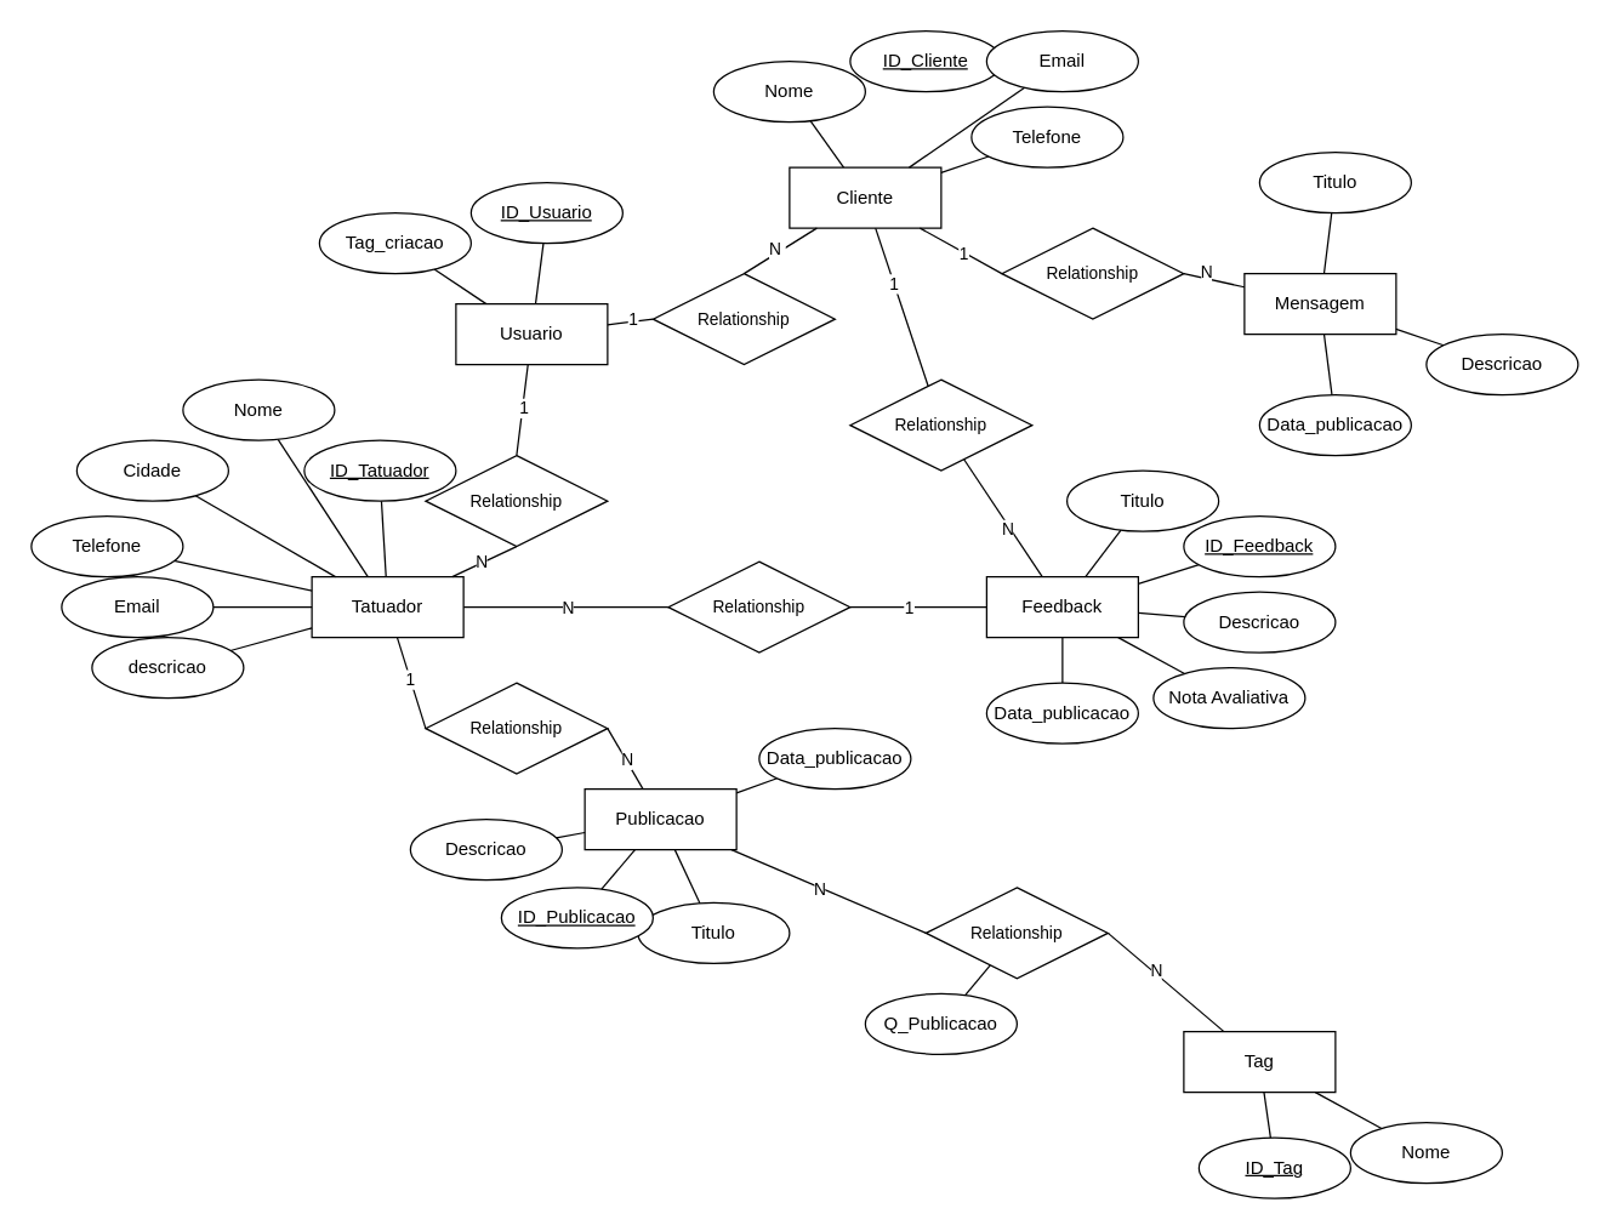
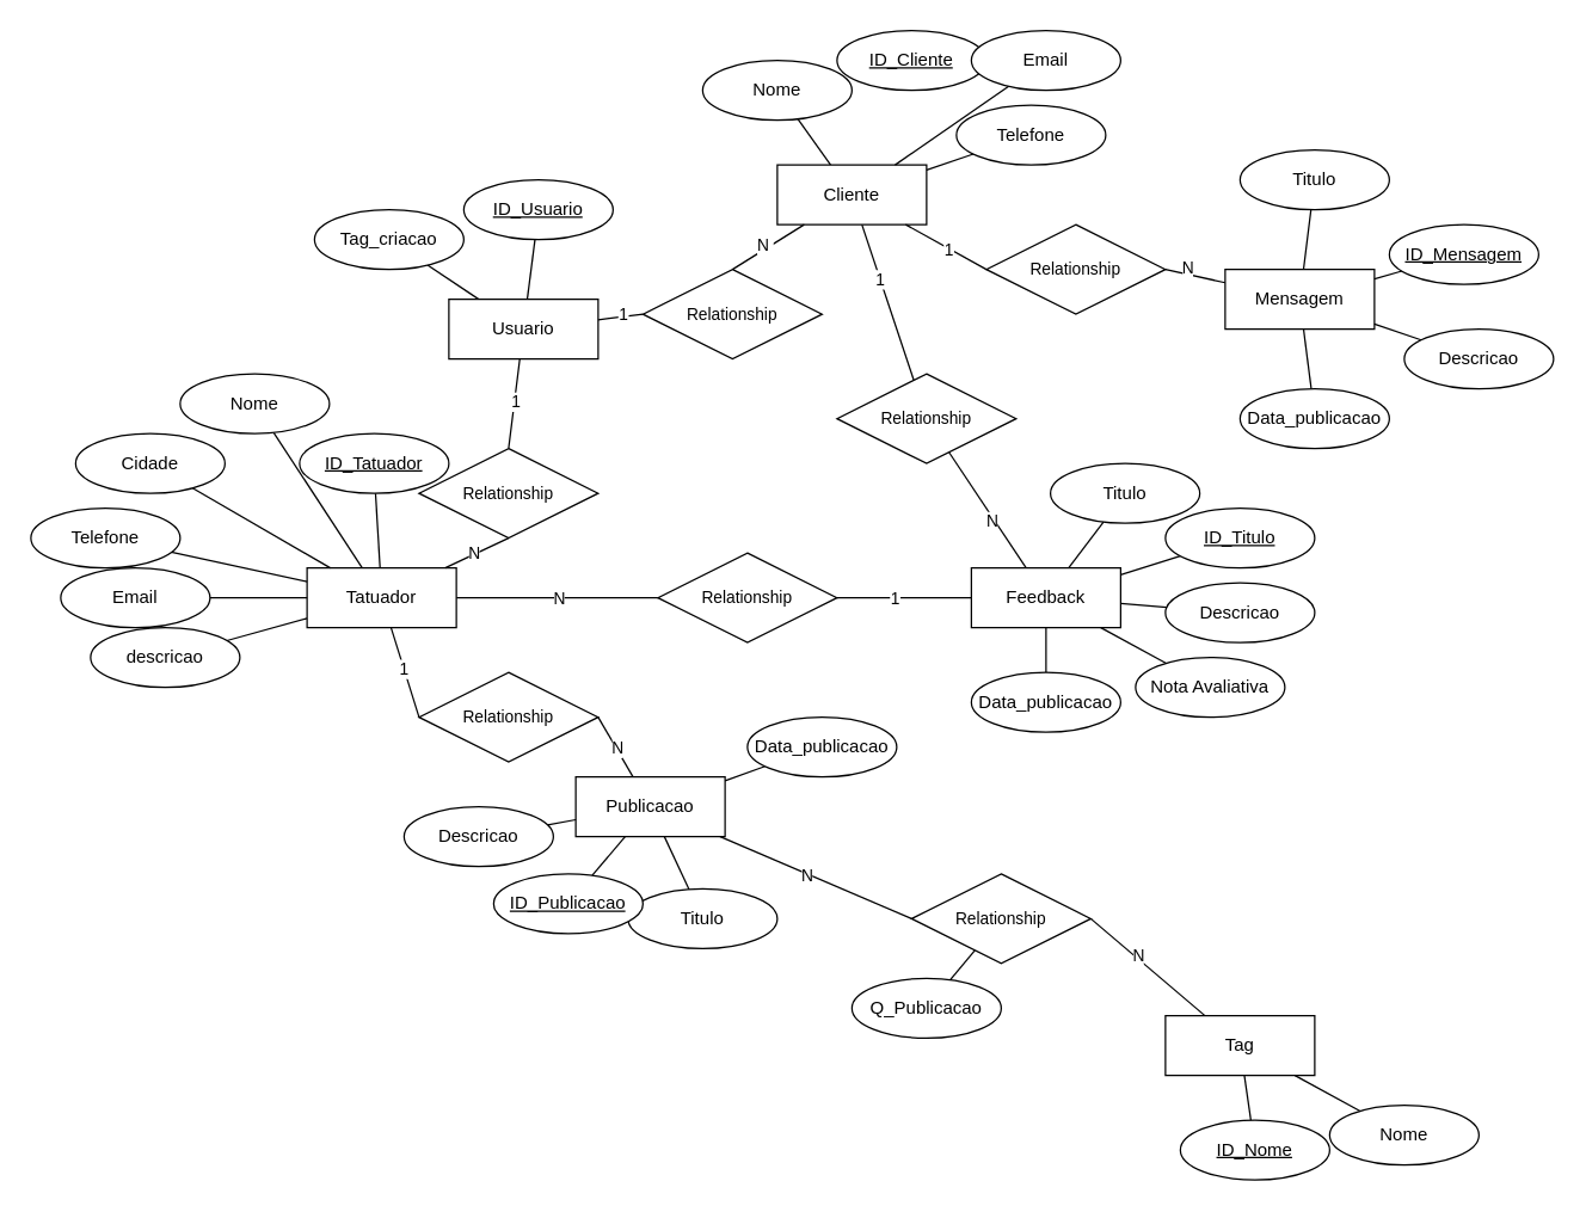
+ <mxCell id="48" value="ID_Mensagem" style="ellipse;whiteSpace=wrap;html=1;align=center;fontStyle=4" parent="1" vertex="1"><mxGeometry x="930" y="150" width="100" height="40" as="geometry" /></mxCell>
+ <mxCell id="47" style="rounded=0;orthogonalLoop=1;jettySize=auto;html=1;endArrow=none;startFill=0;" parent="1" source="48" target="45" edge="1"><mxGeometry relative="1" as="geometry"><mxPoint x="810" y="310" as="targetPoint" /></mxGeometry></mxCell>
- <mxCell id="32" value="ID_Feedback" style="ellipse;whiteSpace=wrap;html=1;align=center;fontStyle=4" parent="1" vertex="1"><mxGeometry x="780" y="340" width="100" height="40" as="geometry" /></mxCell>
+ <mxCell id="32" value="ID_Titulo" style="ellipse;whiteSpace=wrap;html=1;align=center;fontStyle=4" parent="1" vertex="1"><mxGeometry x="780" y="340" width="100" height="40" as="geometry" /></mxCell>
- <mxCell id="55" value="ID_Tag" style="ellipse;whiteSpace=wrap;html=1;align=center;fontStyle=4" parent="1" vertex="1"><mxGeometry x="790" y="750" width="100" height="40" as="geometry" /></mxCell>
+ <mxCell id="55" value="ID_Nome" style="ellipse;whiteSpace=wrap;html=1;align=center;fontStyle=4" parent="1" vertex="1"><mxGeometry x="790" y="750" width="100" height="40" as="geometry" /></mxCell>
